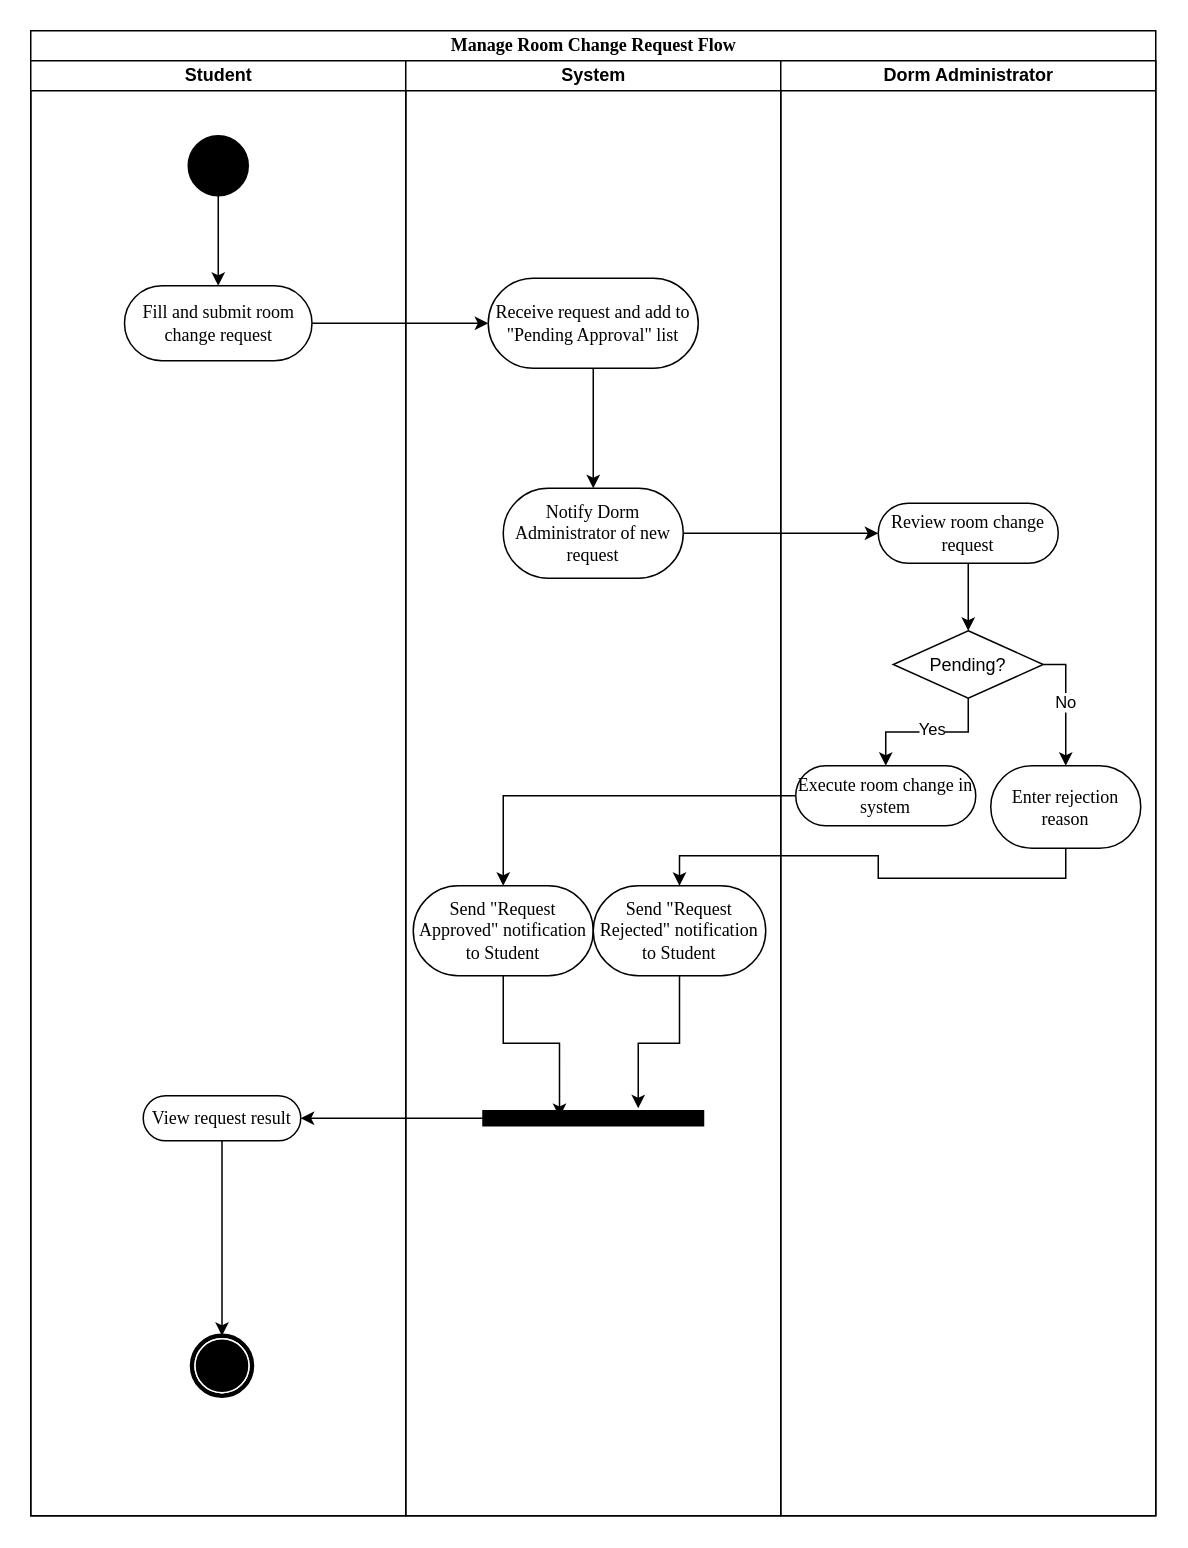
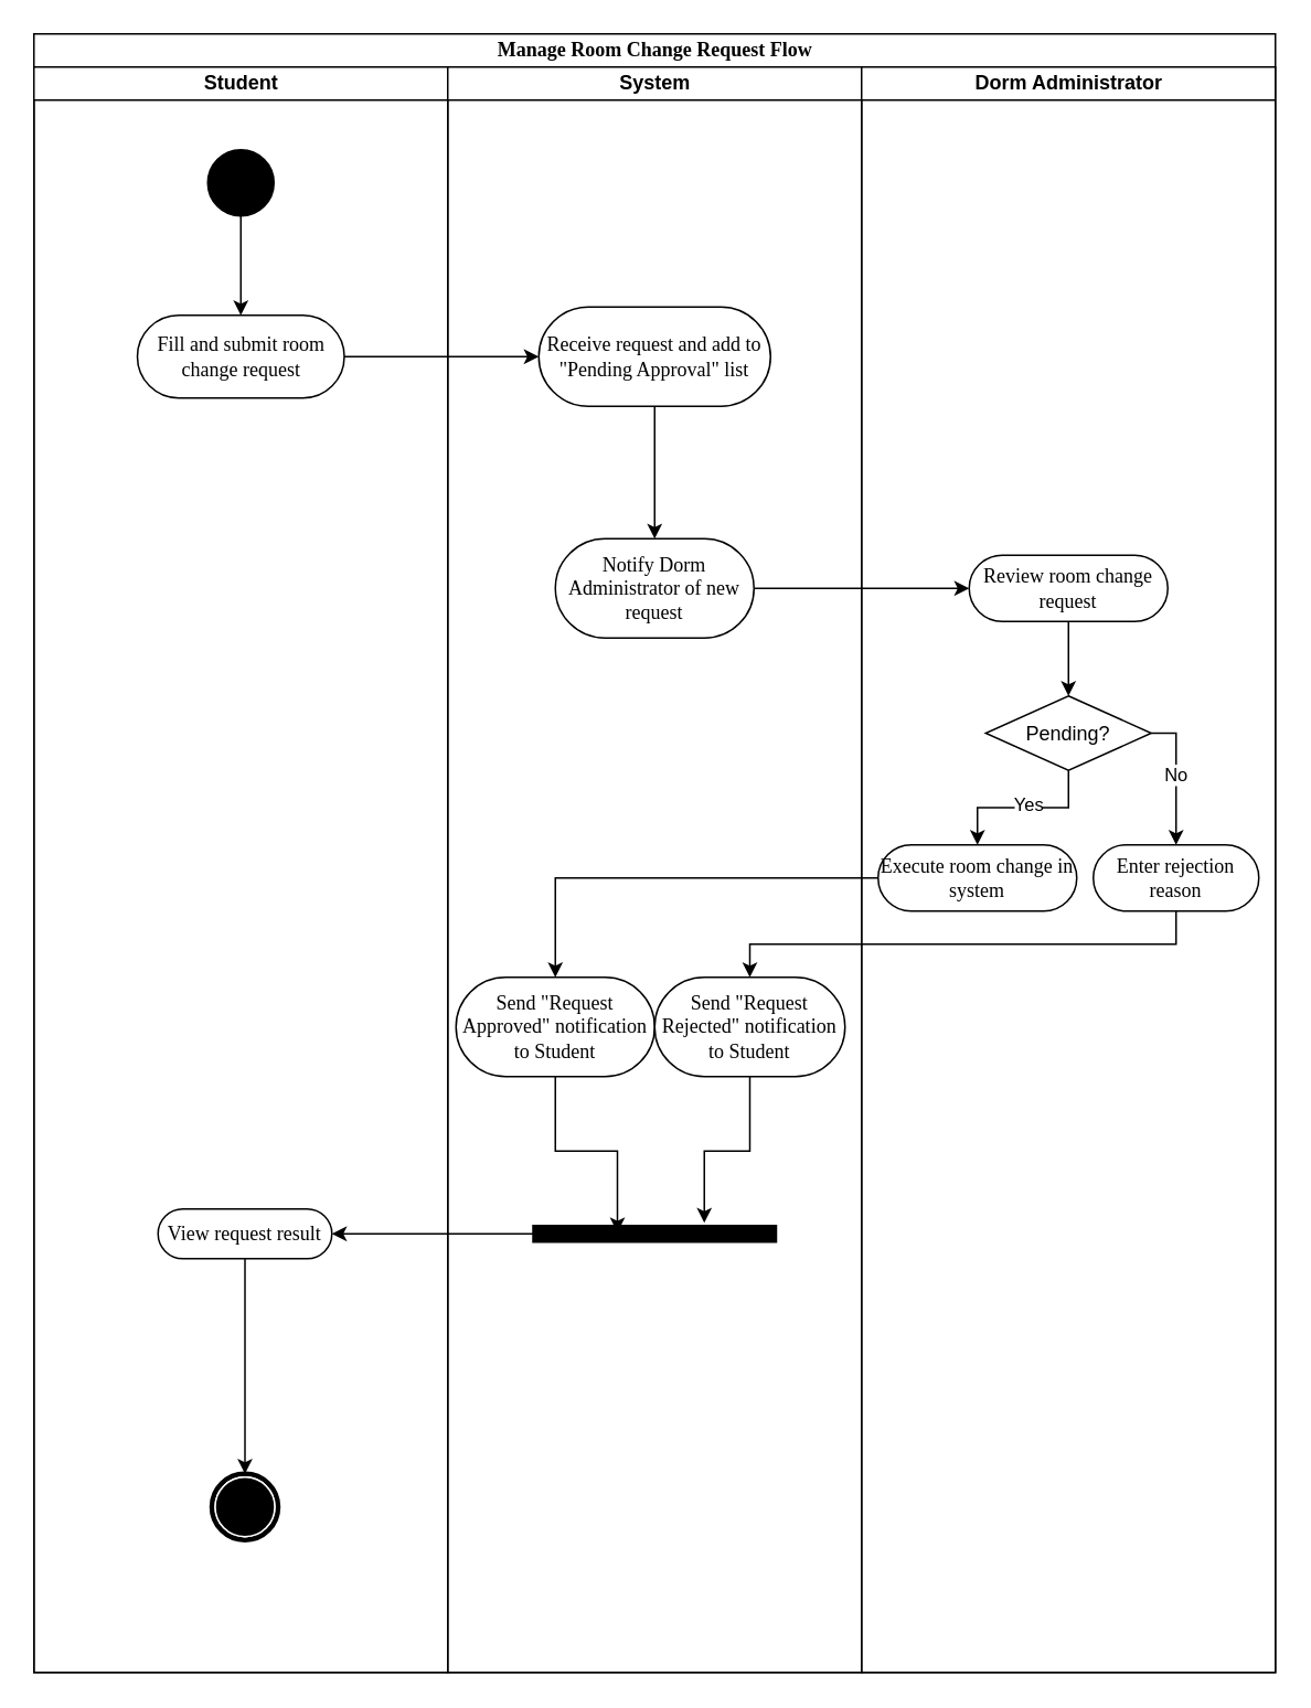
- <mxCell id="28" value="Enter rejection reason" style="rounded=1;whiteSpace=wrap;html=1;shadow=0;comic=0;labelBackgroundColor=none;strokeWidth=1;fontFamily=Verdana;fontSize=12;align=center;arcSize=50;" vertex="1" parent="19"><mxGeometry x="140" y="470" width="100" height="55" as="geometry" /></mxCell>
+ <mxCell id="28" value="Enter rejection reason" style="rounded=1;whiteSpace=wrap;html=1;shadow=0;comic=0;labelBackgroundColor=none;strokeWidth=1;fontFamily=Verdana;fontSize=12;align=center;arcSize=50;" vertex="1" parent="19"><mxGeometry x="140" y="470" width="100" height="40" as="geometry" /></mxCell>
